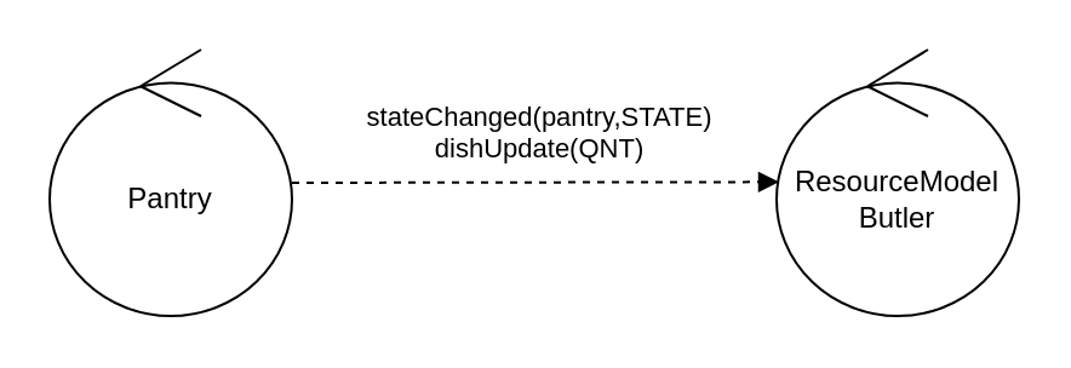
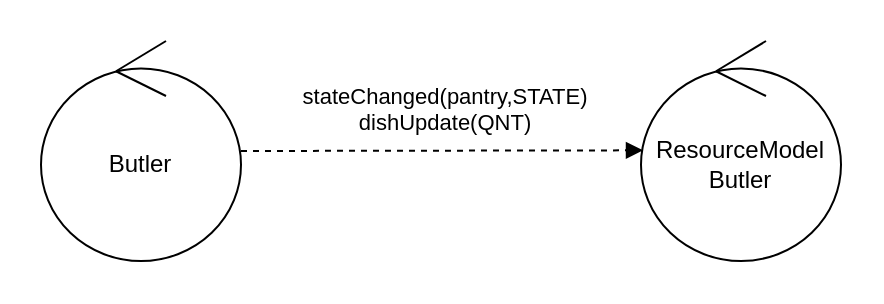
- <mxCell id="2" value="Pantry" style="ellipse;shape=umlControl;whiteSpace=wrap;html=1;" parent="1" vertex="1"><mxGeometry x="20" y="20" width="100" height="110" as="geometry" /></mxCell>
+ <mxCell id="2" value="Butler" style="ellipse;shape=umlControl;whiteSpace=wrap;html=1;" parent="1" vertex="1"><mxGeometry x="20" y="20" width="100" height="110" as="geometry" /></mxCell>
